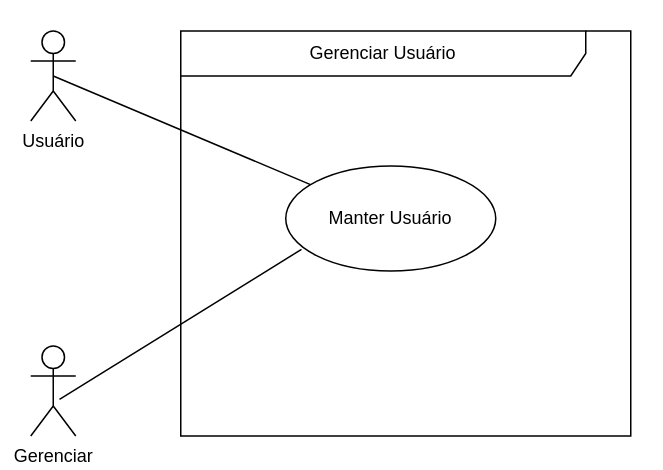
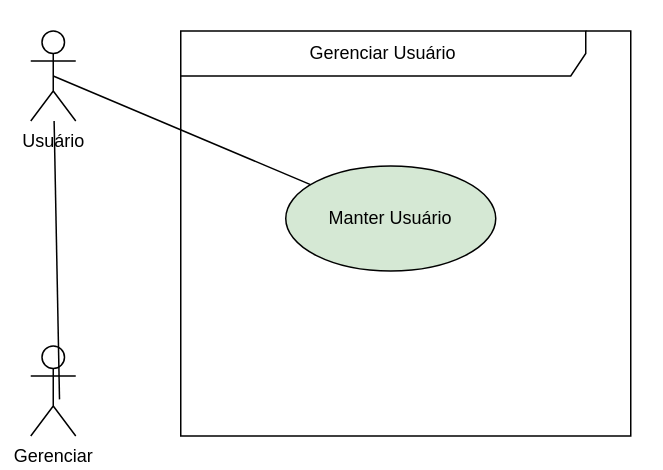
- <mxCell id="5" value="Manter Usuário" style="ellipse;whiteSpace=wrap;html=1;" vertex="1" parent="1"><mxGeometry x="190" y="110" width="140" height="70" as="geometry" /></mxCell>
+ <mxCell id="5" value="Manter Usuário" style="ellipse;whiteSpace=wrap;html=1;fillColor=#d5e8d4;" vertex="1" parent="1"><mxGeometry x="190" y="110" width="140" height="70" as="geometry" /></mxCell>
- <mxCell id="7" value="" style="endArrow=none;startArrow=none;endFill=0;startFill=0;endSize=8;html=1;verticalAlign=bottom;labelBackgroundColor=none;strokeWidth=1;rounded=0;exitX=0.639;exitY=0.593;exitDx=0;exitDy=0;exitPerimeter=0;entryX=0.075;entryY=0.794;entryDx=0;entryDy=0;entryPerimeter=0;" edge="1" parent="1" source="4" target="5"><mxGeometry width="160" relative="1" as="geometry"><mxPoint x="60" y="250" as="sourcePoint" /><mxPoint x="220" y="250" as="targetPoint" /></mxGeometry></mxCell>
+ <mxCell id="7" value="" style="endArrow=none;startArrow=none;endFill=0;startFill=0;endSize=8;html=1;verticalAlign=bottom;labelBackgroundColor=none;strokeWidth=1;rounded=0;exitX=0.639;exitY=0.593;exitDx=0;exitDy=0;exitPerimeter=0;" edge="1" parent="1" source="4" target="3"><mxGeometry width="160" relative="1" as="geometry"><mxPoint x="60" y="250" as="sourcePoint" /><mxPoint x="220" y="250" as="targetPoint" /></mxGeometry></mxCell>
